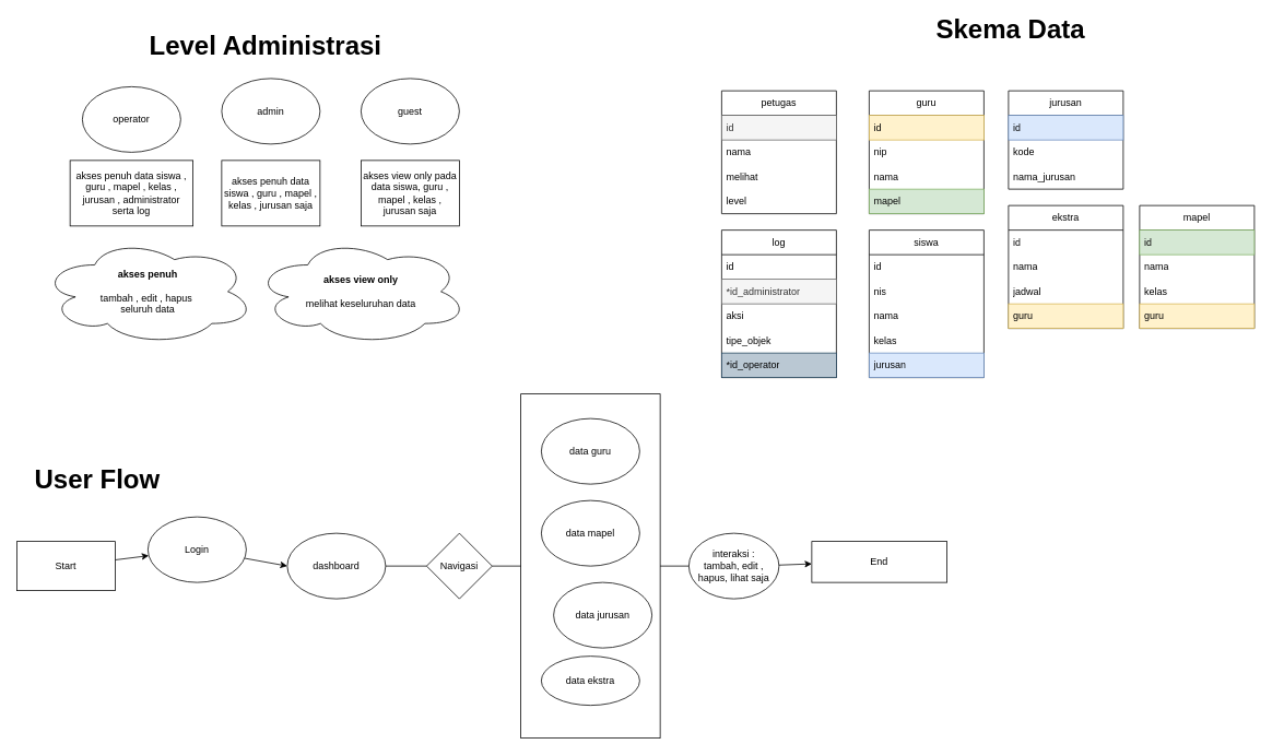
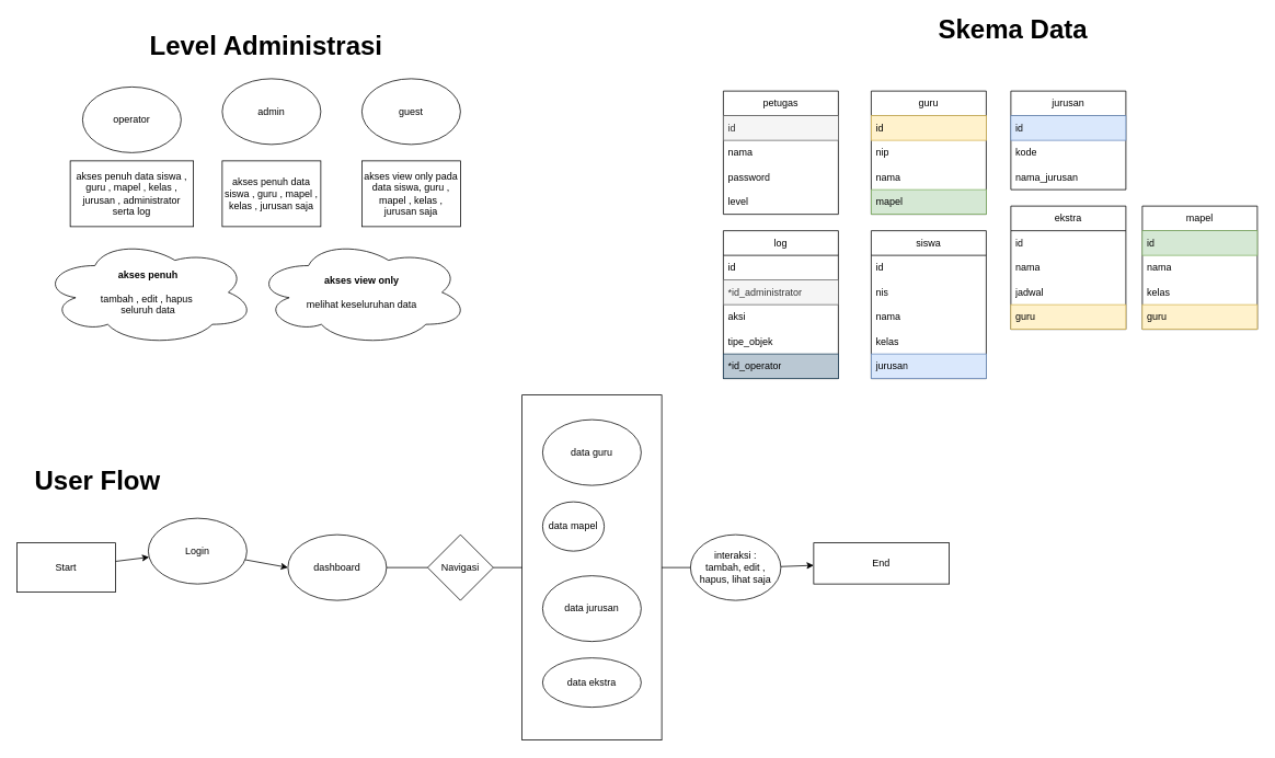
- <mxCell id="6" value="melihat" style="text;strokeColor=none;fillColor=none;align=left;verticalAlign=middle;spacingLeft=4;spacingRight=4;overflow=hidden;points=[[0,0.5],[1,0.5]];portConstraint=eastwest;rotatable=0;whiteSpace=wrap;html=1;" parent="3" vertex="1"><mxGeometry y="90" width="140" height="30" as="geometry" /></mxCell>
+ <mxCell id="6" value="password" style="text;strokeColor=none;fillColor=none;align=left;verticalAlign=middle;spacingLeft=4;spacingRight=4;overflow=hidden;points=[[0,0.5],[1,0.5]];portConstraint=eastwest;rotatable=0;whiteSpace=wrap;html=1;" parent="3" vertex="1"><mxGeometry y="90" width="140" height="30" as="geometry" /></mxCell>
- <mxCell id="57" value="data mapel" style="ellipse;whiteSpace=wrap;html=1;" parent="1" vertex="1"><mxGeometry x="660" y="610" width="120" height="80" as="geometry" /></mxCell>
+ <mxCell id="57" value="data mapel" style="ellipse;whiteSpace=wrap;html=1;" parent="1" vertex="1"><mxGeometry x="660" y="610" width="75" height="60" as="geometry" /></mxCell>
- <mxCell id="58" value="data jurusan" style="ellipse;whiteSpace=wrap;html=1;" parent="1" vertex="1"><mxGeometry x="675" y="710" width="120" height="80" as="geometry" /></mxCell>
+ <mxCell id="58" value="data jurusan" style="ellipse;whiteSpace=wrap;html=1;" parent="1" vertex="1"><mxGeometry x="660" y="700" width="120" height="80" as="geometry" /></mxCell>
